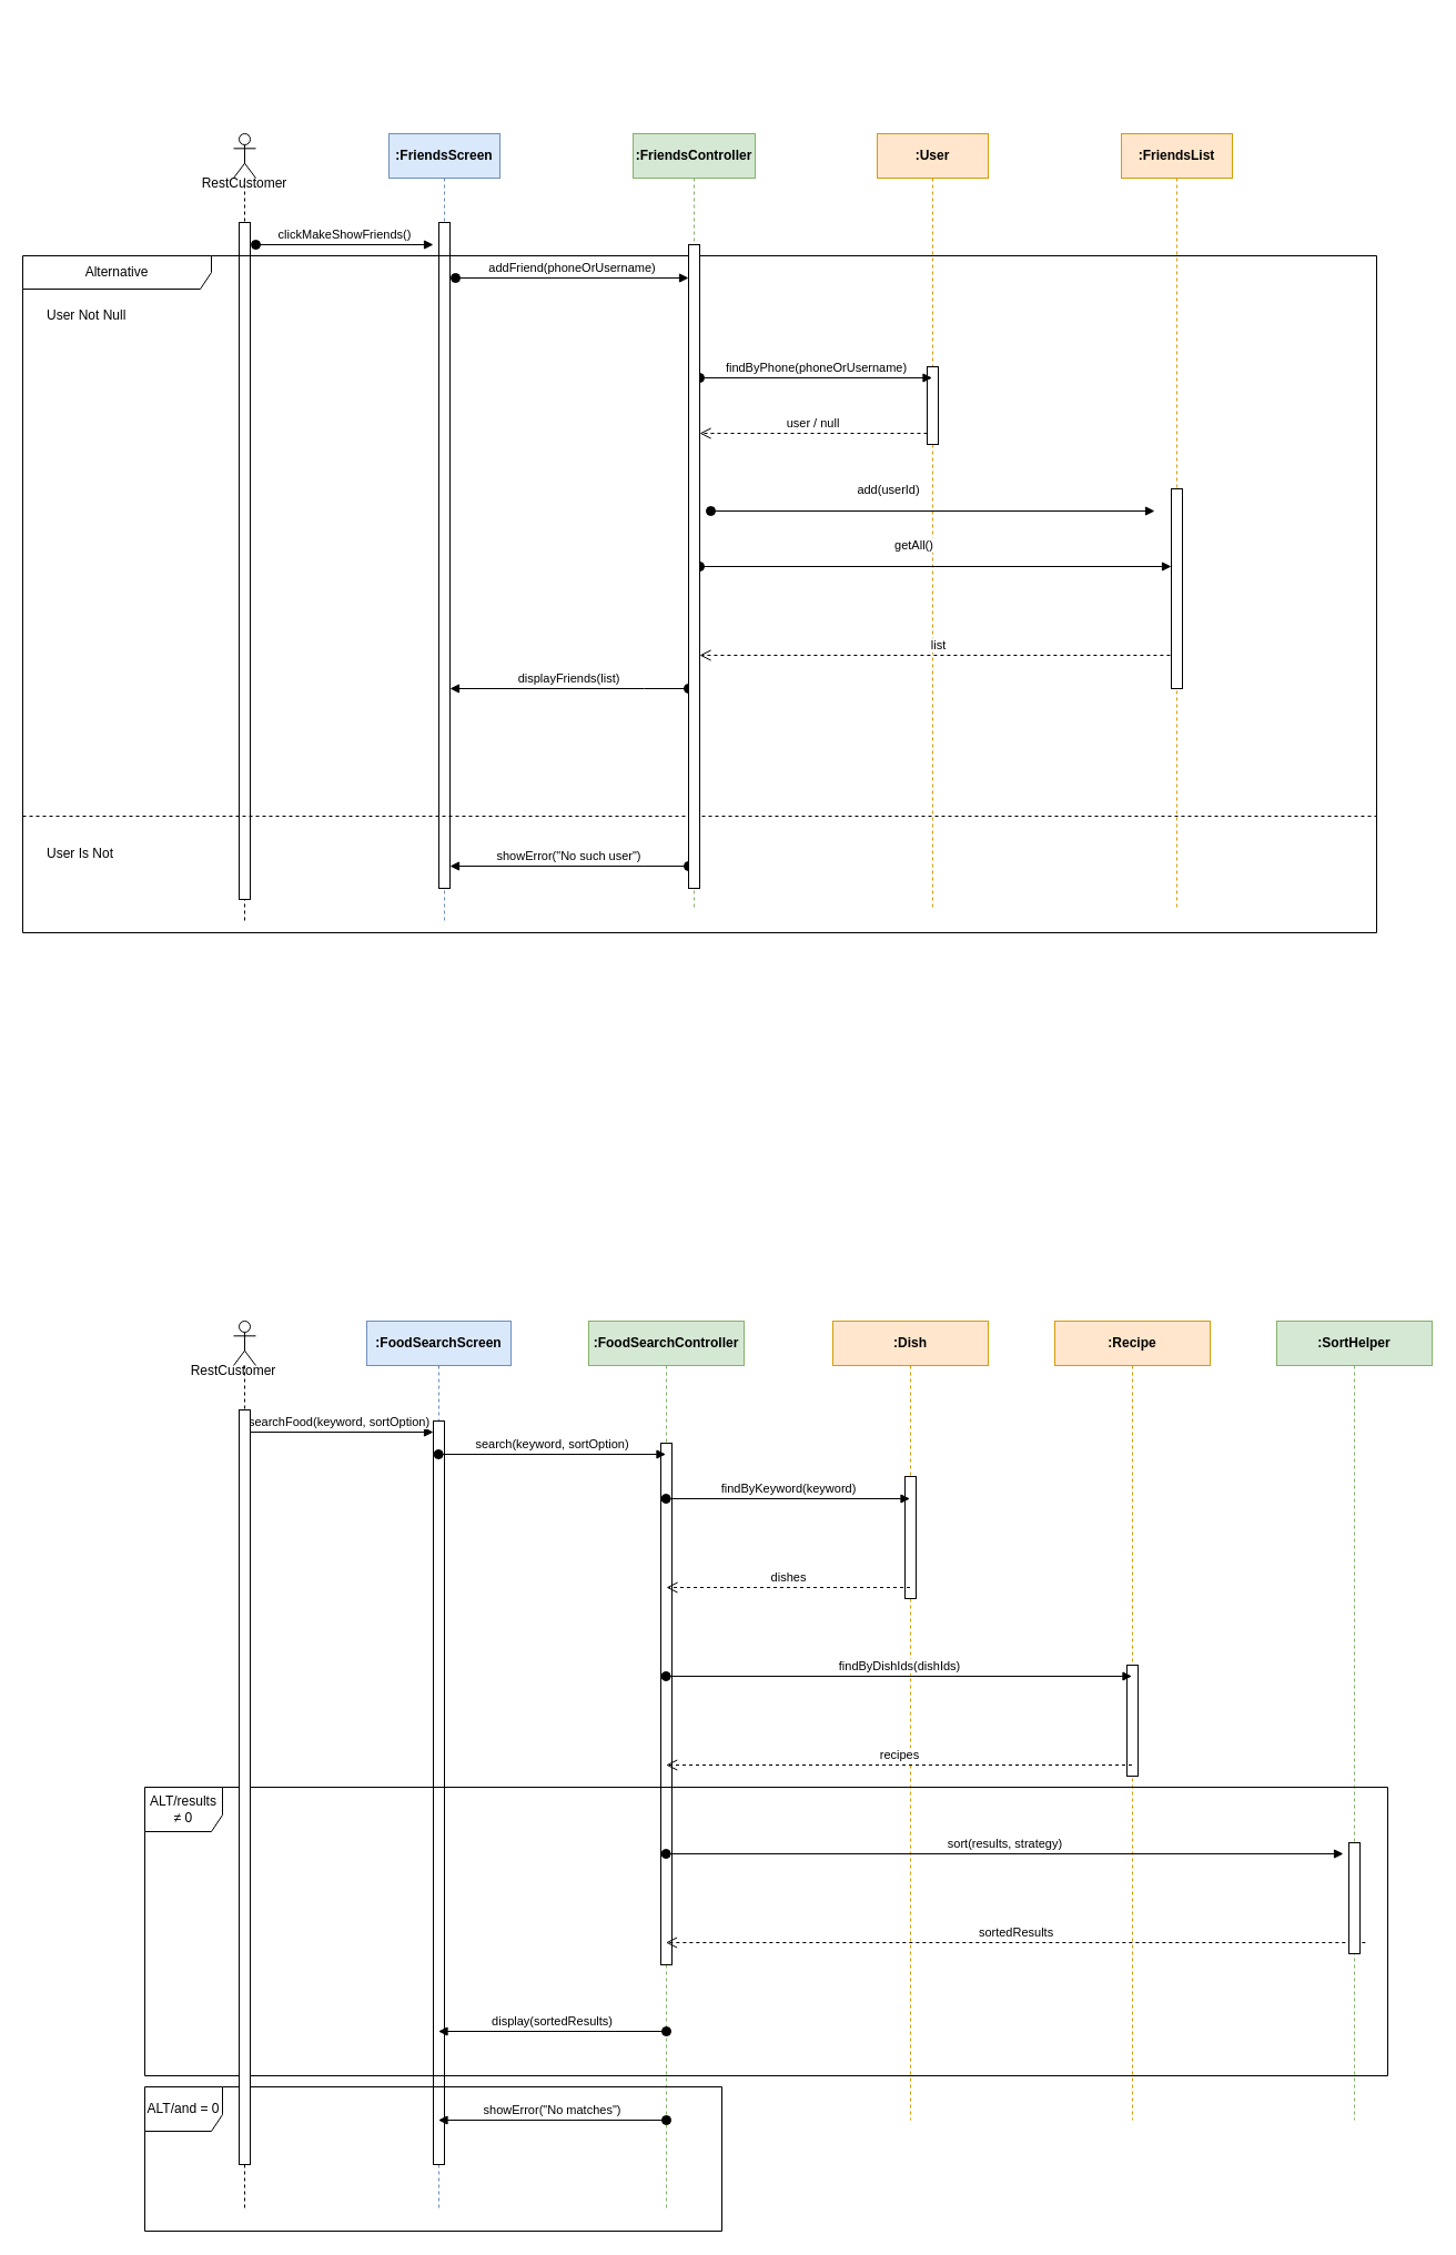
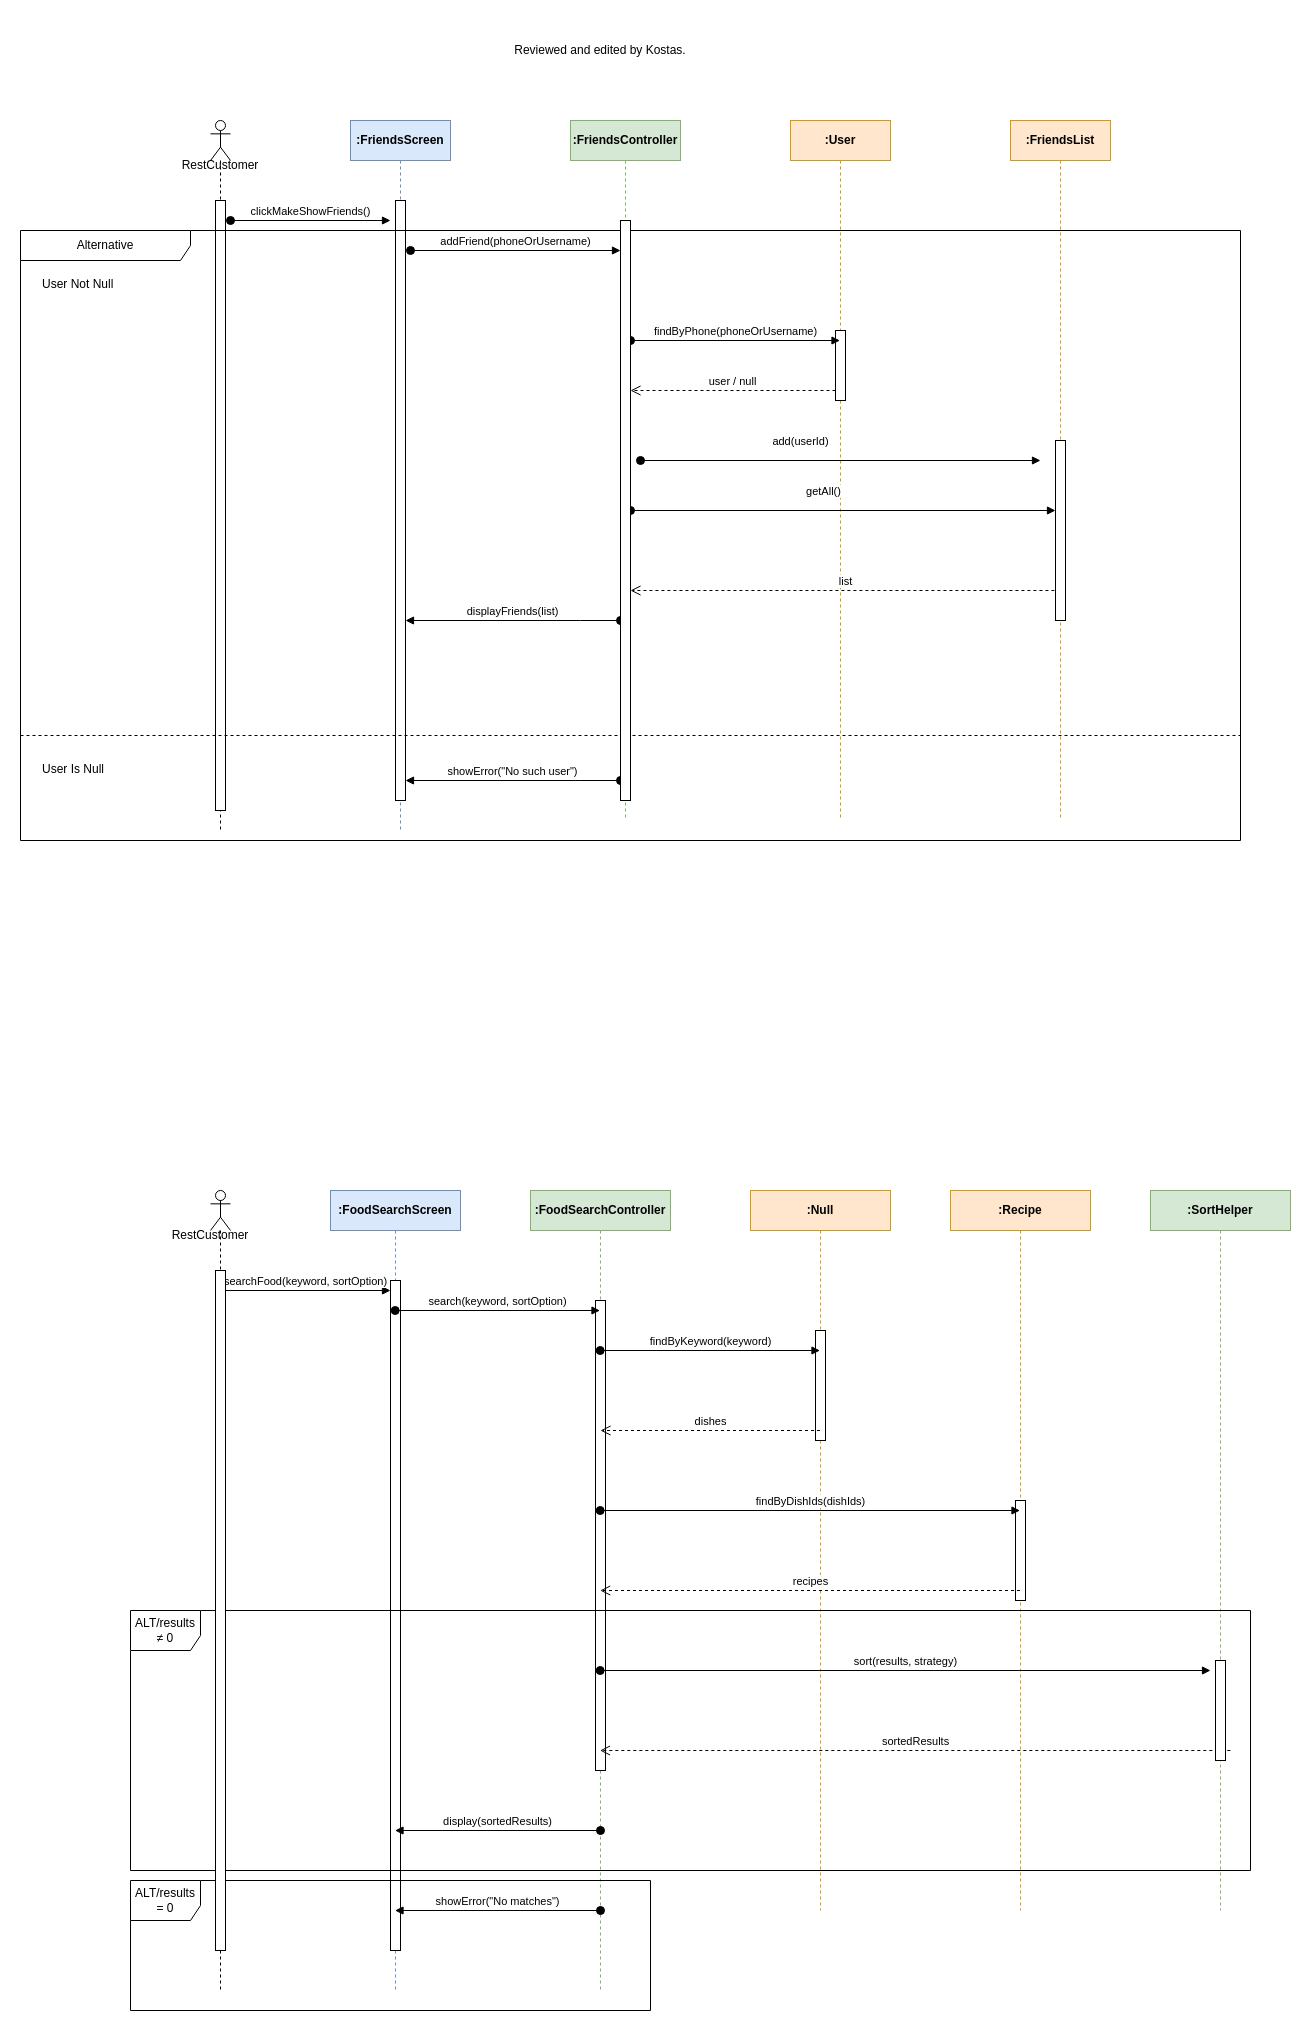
+ <mxCell id="51" value="Reviewed and edited by Kostas." style="text;html=1;align=center;verticalAlign=middle;whiteSpace=wrap;rounded=0;" vertex="1" parent="1"><mxGeometry x="390" y="20" width="420" height="60" as="geometry" /></mxCell>
- <mxCell id="47" value="User Is Not" style="line;strokeWidth=1;dashed=1;labelPosition=center;verticalLabelPosition=bottom;align=left;verticalAlign=top;spacingLeft=20;spacingTop=15;html=1;whiteSpace=wrap;" vertex="1" parent="45"><mxGeometry y="500" width="1220" height="10" as="geometry" /></mxCell>
+ <mxCell id="47" value="User Is Null" style="line;strokeWidth=1;dashed=1;labelPosition=center;verticalLabelPosition=bottom;align=left;verticalAlign=top;spacingLeft=20;spacingTop=15;html=1;whiteSpace=wrap;" vertex="1" parent="45"><mxGeometry y="500" width="1220" height="10" as="geometry" /></mxCell>
- <mxCell id="20" value="&lt;strong data-end=&quot;1178&quot; data-start=&quot;1161&quot;&gt;:Dish&lt;/strong&gt;" style="shape=umlLifeline;perimeter=lifelinePerimeter;whiteSpace=wrap;html=1;container=1;dropTarget=0;collapsible=0;recursiveResize=0;outlineConnect=0;portConstraint=eastwest;newEdgeStyle={&quot;curved&quot;:0,&quot;rounded&quot;:0};fillColor=#ffe6cc;strokeColor=#d79b00;" parent="1" vertex="1"><mxGeometry x="750" y="1190" width="140" height="720" as="geometry" /></mxCell>
+ <mxCell id="20" value="&lt;strong data-end=&quot;1178&quot; data-start=&quot;1161&quot;&gt;:Null&lt;/strong&gt;" style="shape=umlLifeline;perimeter=lifelinePerimeter;whiteSpace=wrap;html=1;container=1;dropTarget=0;collapsible=0;recursiveResize=0;outlineConnect=0;portConstraint=eastwest;newEdgeStyle={&quot;curved&quot;:0,&quot;rounded&quot;:0};fillColor=#ffe6cc;strokeColor=#d79b00;" parent="1" vertex="1"><mxGeometry x="750" y="1190" width="140" height="720" as="geometry" /></mxCell>
- <mxCell id="36" value="ALT/and = 0" style="shape=umlFrame;whiteSpace=wrap;html=1;pointerEvents=0;width=70;height=40;" parent="1" vertex="1"><mxGeometry x="130" y="1880" width="520" height="130" as="geometry" /></mxCell>
+ <mxCell id="36" value="ALT/results = 0" style="shape=umlFrame;whiteSpace=wrap;html=1;pointerEvents=0;width=70;height=40;" parent="1" vertex="1"><mxGeometry x="130" y="1880" width="520" height="130" as="geometry" /></mxCell>
